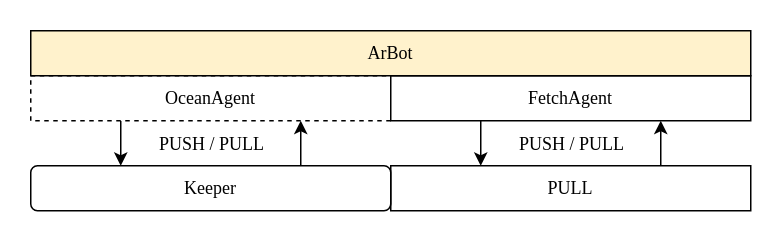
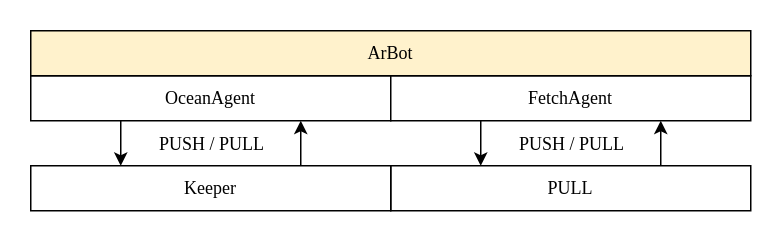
- <mxCell id="7" value="OceanAgent" style="rounded=0;whiteSpace=wrap;html=1;fontFamily=Avenir Next;dashed=1;" parent="1" vertex="1"><mxGeometry y="50" width="240" height="30" as="geometry" x="20" /></mxCell>
+ <mxCell id="7" value="OceanAgent" style="rounded=0;whiteSpace=wrap;html=1;fontFamily=Avenir Next;" parent="1" vertex="1"><mxGeometry y="50" width="240" height="30" as="geometry" x="20" /></mxCell>
- <mxCell id="5" value="Keeper" style="whiteSpace=wrap;html=1;fontFamily=Avenir Next;rounded=1;" parent="1" vertex="1"><mxGeometry y="110" width="240" height="30" as="geometry" x="20" /></mxCell>
+ <mxCell id="5" value="Keeper" style="rounded=0;whiteSpace=wrap;html=1;fontFamily=Avenir Next;" parent="1" vertex="1"><mxGeometry y="110" width="240" height="30" as="geometry" x="20" /></mxCell>
